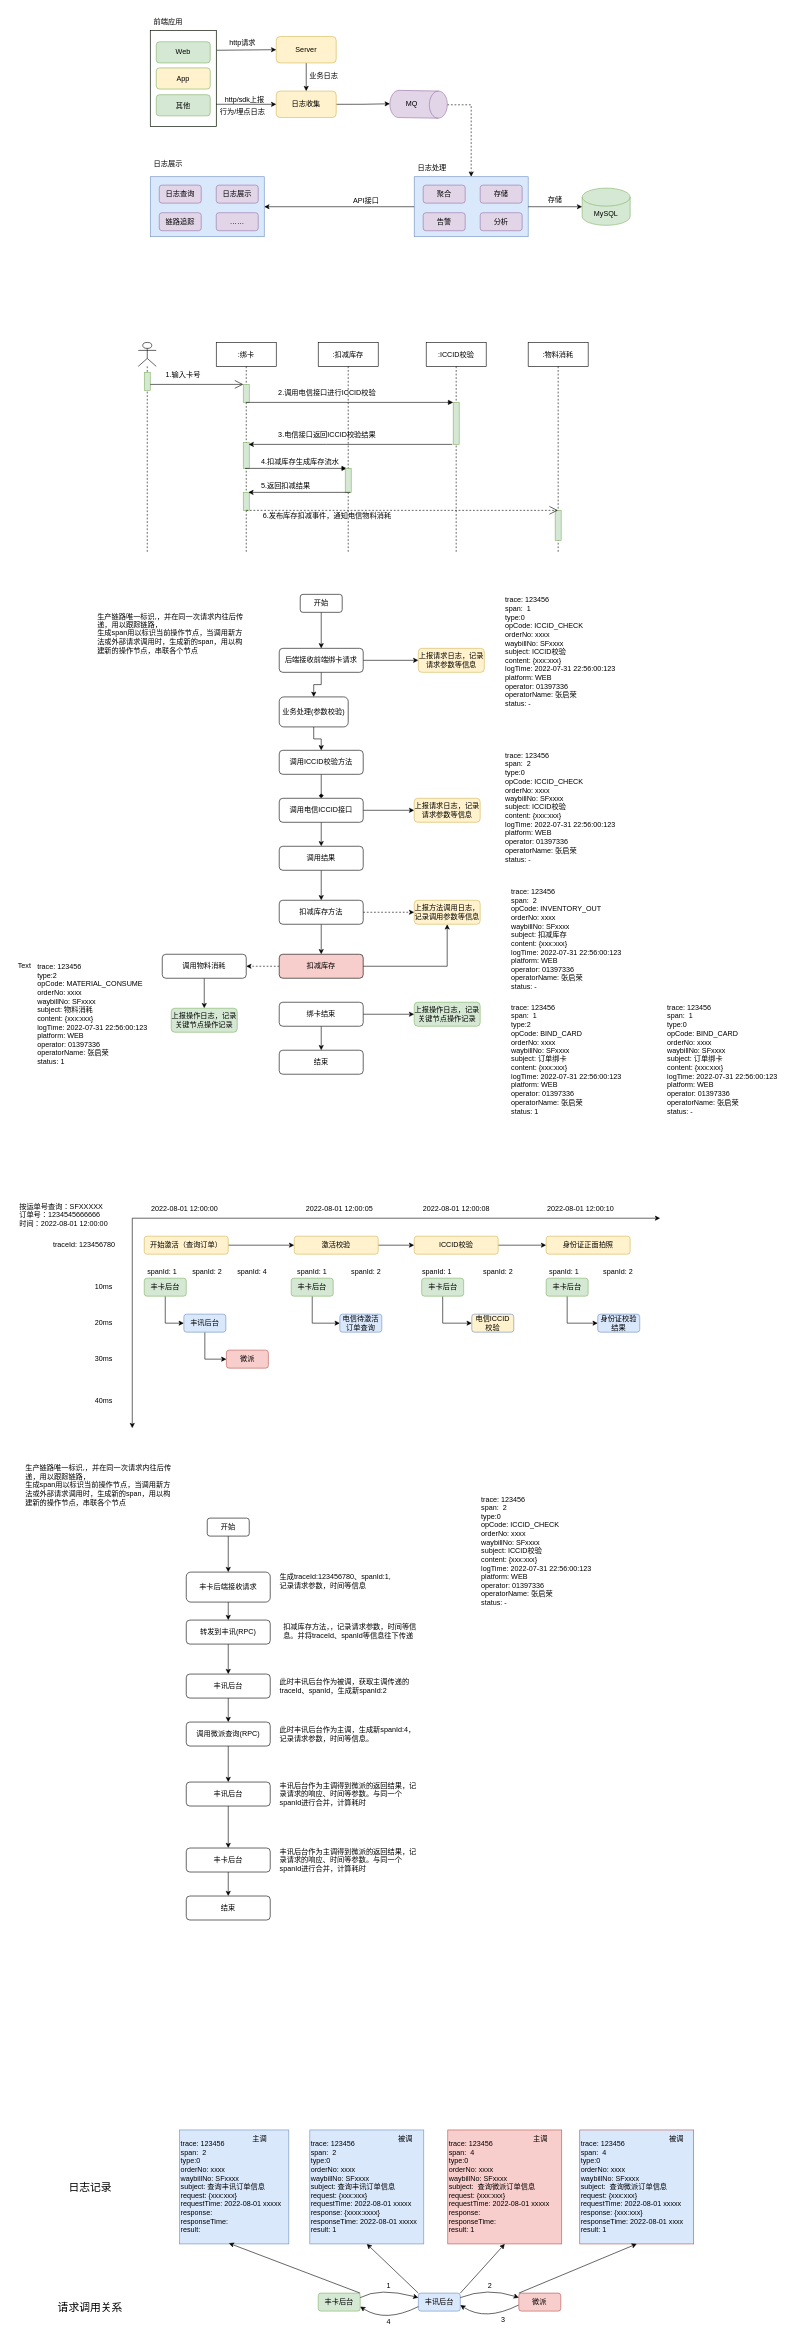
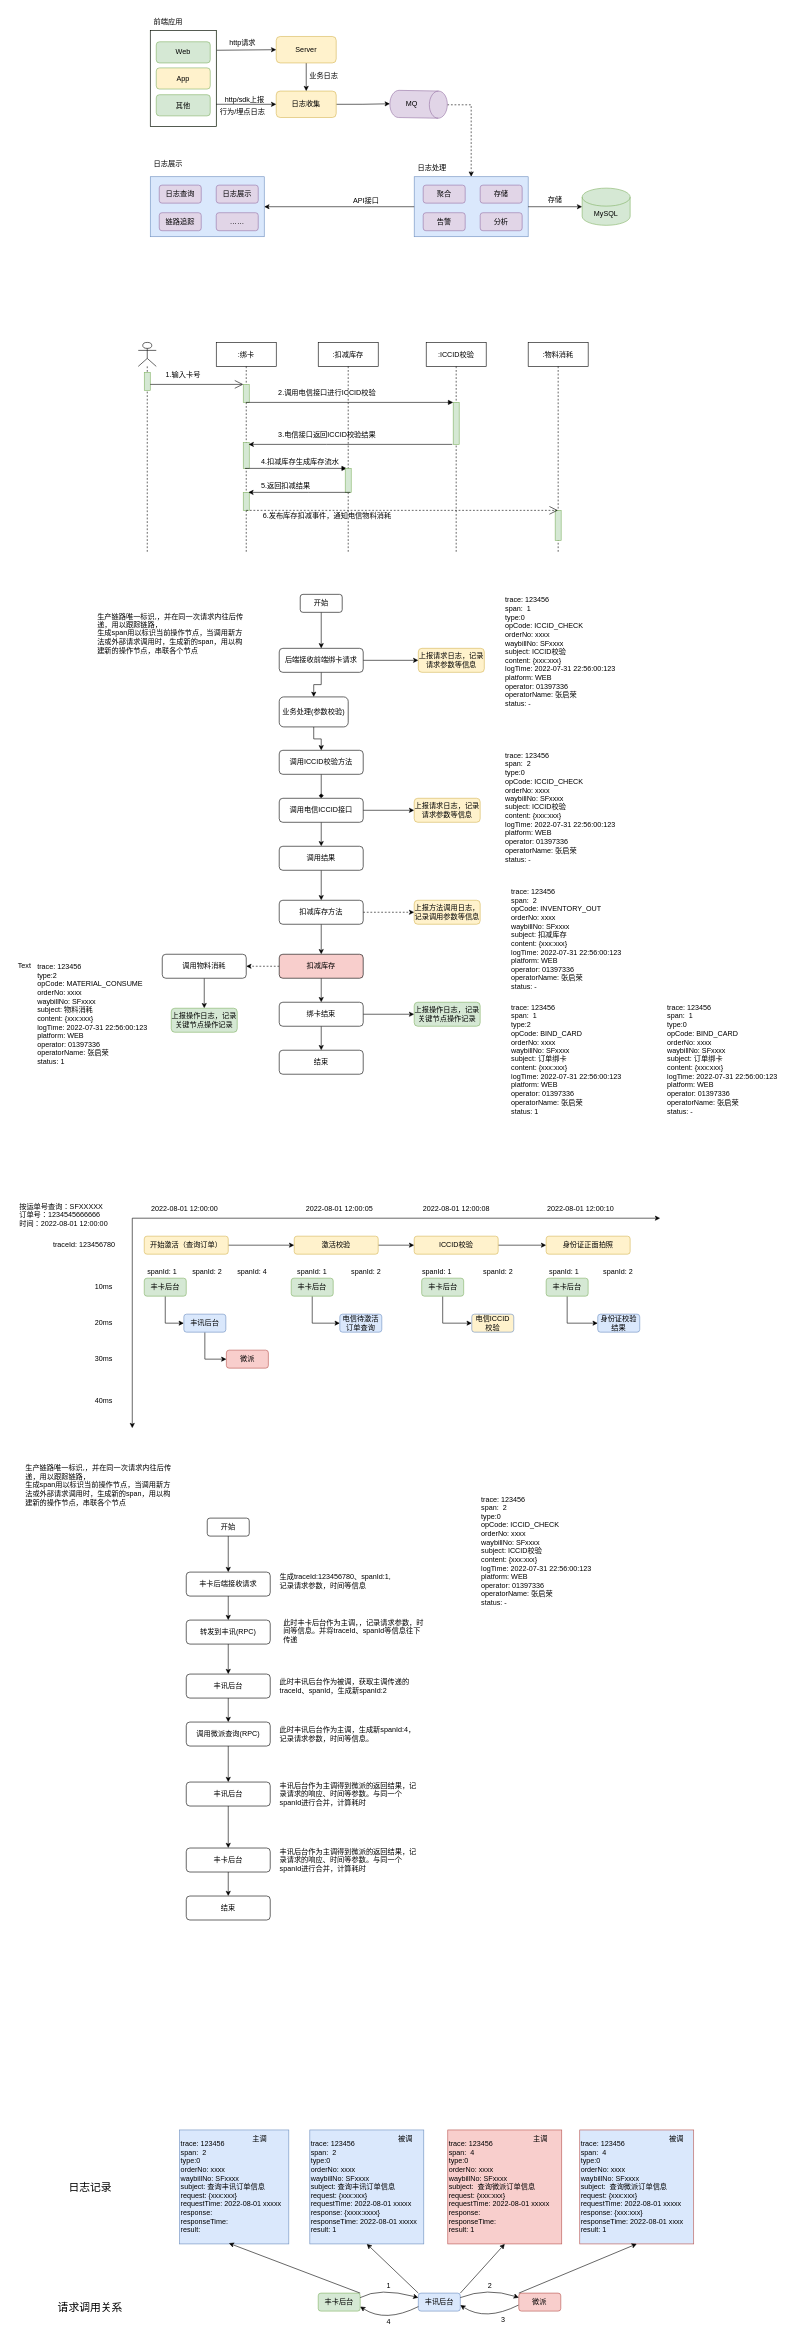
- <mxCell id="81" style="edgeStyle=orthogonalEdgeStyle;rounded=0;orthogonalLoop=1;jettySize=auto;html=1;" parent="1" source="83" target="89" edge="1"><mxGeometry relative="1" as="geometry" /></mxCell>
+ <mxCell id="81" style="edgeStyle=orthogonalEdgeStyle;rounded=0;orthogonalLoop=1;jettySize=auto;html=1;entryX=0.5;entryY=0;entryDx=0;entryDy=0;" parent="1" source="83" target="86" edge="1"><mxGeometry relative="1" as="geometry" /></mxCell>
- <mxCell id="136" value="丰卡后端接收请求" style="rounded=1;whiteSpace=wrap;html=1;" parent="1" vertex="1"><mxGeometry x="310" y="2620" width="140" height="50" as="geometry" /></mxCell>
+ <mxCell id="136" value="丰卡后端接收请求" style="rounded=1;whiteSpace=wrap;html=1;" parent="1" vertex="1"><mxGeometry x="310" y="2620" width="140" height="40" as="geometry" /></mxCell>
- <mxCell id="147" value="扣减库存方法，，记录请求参数，时间等信息。并将traceId、spanId等信息往下传递" style="text;html=1;strokeColor=none;fillColor=none;align=left;verticalAlign=middle;whiteSpace=wrap;rounded=0;" parent="1" vertex="1"><mxGeometry x="470" y="2695" width="240" height="45" as="geometry" /></mxCell>
+ <mxCell id="147" value="此时丰卡后台作为主调，，记录请求参数，时间等信息。并将traceId、spanId等信息往下传递" style="text;html=1;strokeColor=none;fillColor=none;align=left;verticalAlign=middle;whiteSpace=wrap;rounded=0;" parent="1" vertex="1"><mxGeometry x="470" y="2695" width="240" height="45" as="geometry" /></mxCell>
